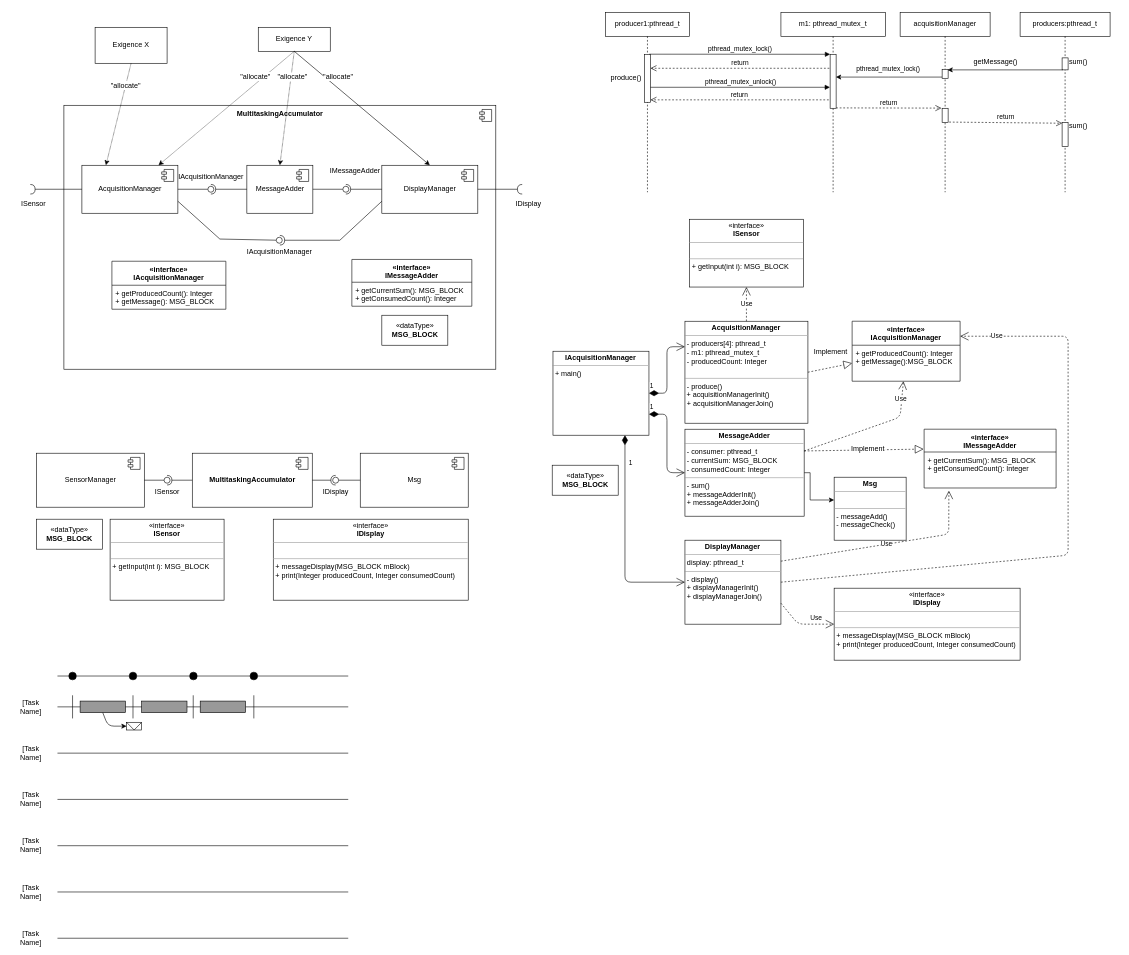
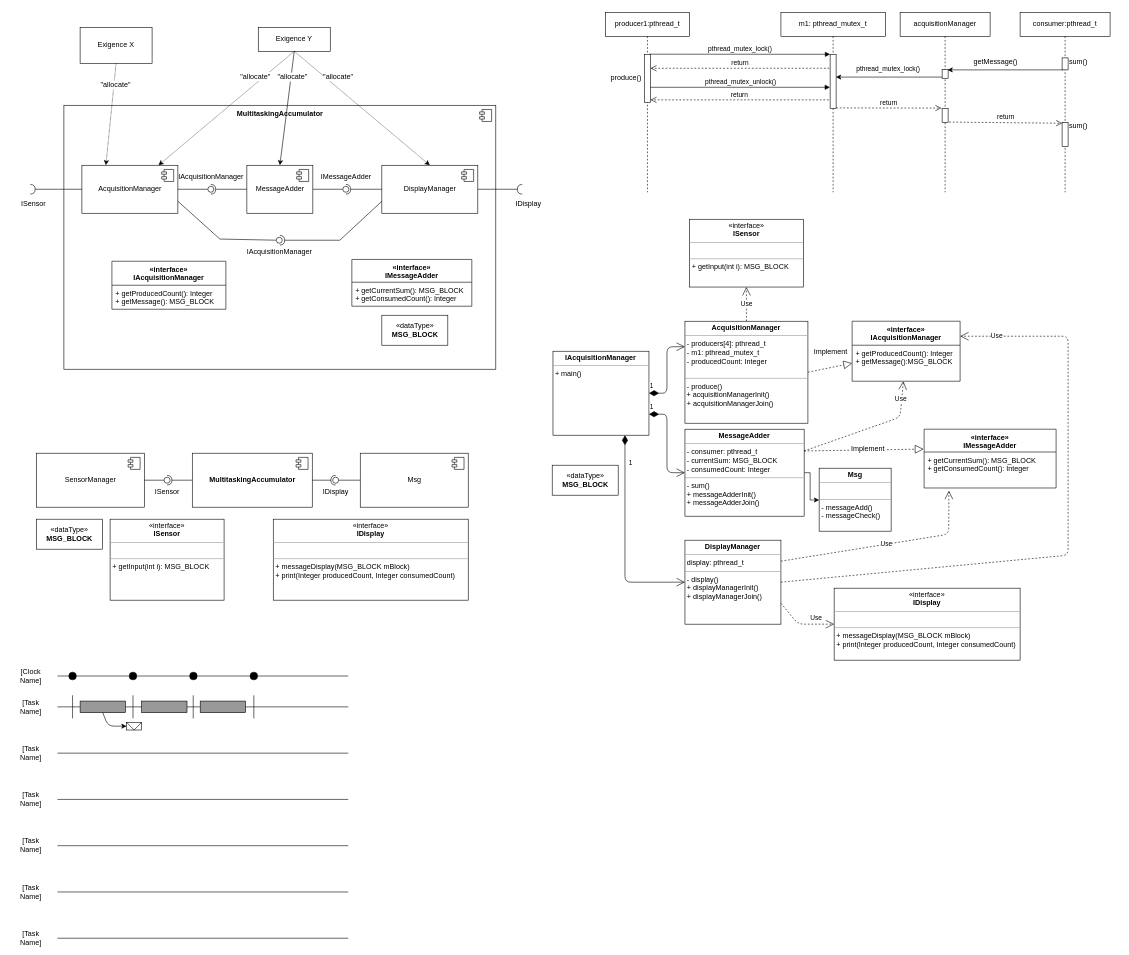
- <mxCell id="79" value="producers:pthread_t" style="shape=umlLifeline;perimeter=lifelinePerimeter;whiteSpace=wrap;html=1;container=1;collapsible=0;recursiveResize=0;outlineConnect=0;" parent="1" vertex="1"><mxGeometry x="1700" y="20" width="150" height="300" as="geometry" /></mxCell>
+ <mxCell id="79" value="consumer:pthread_t" style="shape=umlLifeline;perimeter=lifelinePerimeter;whiteSpace=wrap;html=1;container=1;collapsible=0;recursiveResize=0;outlineConnect=0;" parent="1" vertex="1"><mxGeometry x="1700" y="20" width="150" height="300" as="geometry" /></mxCell>
- <mxCell id="91" value="Exigence X" style="rounded=0;whiteSpace=wrap;html=1;" parent="1" vertex="1"><mxGeometry x="158" y="45" width="120" height="60" as="geometry" /></mxCell>
+ <mxCell id="91" value="Exigence X" style="rounded=0;whiteSpace=wrap;html=1;" parent="1" vertex="1"><mxGeometry x="133" y="45" width="120" height="60" as="geometry" /></mxCell>
- <mxCell id="89" value="" style="endArrow=classic;html=1;dashed=0;dashPattern=1 1;entryX=0.5;entryY=0;entryDx=0;entryDy=0;exitX=0.5;exitY=1;exitDx=0;exitDy=0;" parent="1" source="74" target="33" edge="1"><mxGeometry width="50" height="50" relative="1" as="geometry"><mxPoint x="230" y="125" as="sourcePoint" /><mxPoint x="476" y="285" as="targetPoint" /></mxGeometry></mxCell>
+ <mxCell id="89" value="" style="endArrow=classic;html=1;dashed=1;dashPattern=1 1;entryX=0.5;entryY=0;entryDx=0;entryDy=0;exitX=0.5;exitY=1;exitDx=0;exitDy=0;" parent="1" source="74" target="33" edge="1"><mxGeometry width="50" height="50" relative="1" as="geometry"><mxPoint x="230" y="125" as="sourcePoint" /><mxPoint x="476" y="285" as="targetPoint" /></mxGeometry></mxCell>
- <mxCell id="87" value="" style="endArrow=classic;html=1;exitX=0.5;exitY=1;exitDx=0;exitDy=0;dashed=1;dashPattern=1 1;entryX=0.5;entryY=0;entryDx=0;entryDy=0;" parent="1" source="74" target="31" edge="1"><mxGeometry width="50" height="50" relative="1" as="geometry"><mxPoint x="240" y="135" as="sourcePoint" /><mxPoint x="228.947" y="285" as="targetPoint" /></mxGeometry></mxCell>
+ <mxCell id="87" value="" style="endArrow=classic;html=1;exitX=0.5;exitY=1;exitDx=0;exitDy=0;dashed=0;dashPattern=1 1;entryX=0.5;entryY=0;entryDx=0;entryDy=0;" parent="1" source="74" target="31" edge="1"><mxGeometry width="50" height="50" relative="1" as="geometry"><mxPoint x="240" y="135" as="sourcePoint" /><mxPoint x="228.947" y="285" as="targetPoint" /></mxGeometry></mxCell>
- <mxCell id="52" value="IMessageAdder" style="text;html=1;align=center;" parent="29" vertex="1"><mxGeometry x="450" y="95" width="70" height="30" as="geometry" /></mxCell>
+ <mxCell id="52" value="IMessageAdder" style="text;html=1;align=center;" parent="29" vertex="1"><mxGeometry x="435" y="105" width="70" height="30" as="geometry" /></mxCell>
- <mxCell id="73" value="&lt;p style=&quot;margin: 0px ; margin-top: 4px ; text-align: center&quot;&gt;&lt;b&gt;Msg&lt;/b&gt;&lt;/p&gt;&lt;hr size=&quot;1&quot;&gt;&lt;p style=&quot;margin: 0px ; margin-left: 4px&quot;&gt;&lt;br&gt;&lt;/p&gt;&lt;hr size=&quot;1&quot;&gt;&lt;p style=&quot;margin: 0px ; margin-left: 4px&quot;&gt;&lt;span&gt;- messageAdd()&lt;/span&gt;&lt;/p&gt;&lt;p style=&quot;margin: 0px ; margin-left: 4px&quot;&gt;&lt;span&gt;- messageCheck()&lt;/span&gt;&lt;br&gt;&lt;/p&gt;" style="verticalAlign=top;align=left;overflow=fill;fontSize=12;fontFamily=Helvetica;html=1;shadow=0;" parent="1" vertex="1"><mxGeometry x="1390" y="795" width="120" height="105" as="geometry" /></mxCell>
+ <mxCell id="73" value="&lt;p style=&quot;margin: 0px ; margin-top: 4px ; text-align: center&quot;&gt;&lt;b&gt;Msg&lt;/b&gt;&lt;/p&gt;&lt;hr size=&quot;1&quot;&gt;&lt;p style=&quot;margin: 0px ; margin-left: 4px&quot;&gt;&lt;br&gt;&lt;/p&gt;&lt;hr size=&quot;1&quot;&gt;&lt;p style=&quot;margin: 0px ; margin-left: 4px&quot;&gt;&lt;span&gt;- messageAdd()&lt;/span&gt;&lt;/p&gt;&lt;p style=&quot;margin: 0px ; margin-left: 4px&quot;&gt;&lt;span&gt;- messageCheck()&lt;/span&gt;&lt;br&gt;&lt;/p&gt;" style="verticalAlign=top;align=left;overflow=fill;fontSize=12;fontFamily=Helvetica;html=1;shadow=0;" parent="1" vertex="1"><mxGeometry x="1365" y="780" width="120" height="105" as="geometry" /></mxCell>
+ <mxCell id="123" value="[Clock Name]" style="text;html=1;strokeColor=none;fillColor=none;align=center;verticalAlign=middle;whiteSpace=wrap;rounded=0;" parent="106" vertex="1"><mxGeometry width="50.364" height="12.857" as="geometry" /></mxCell>
